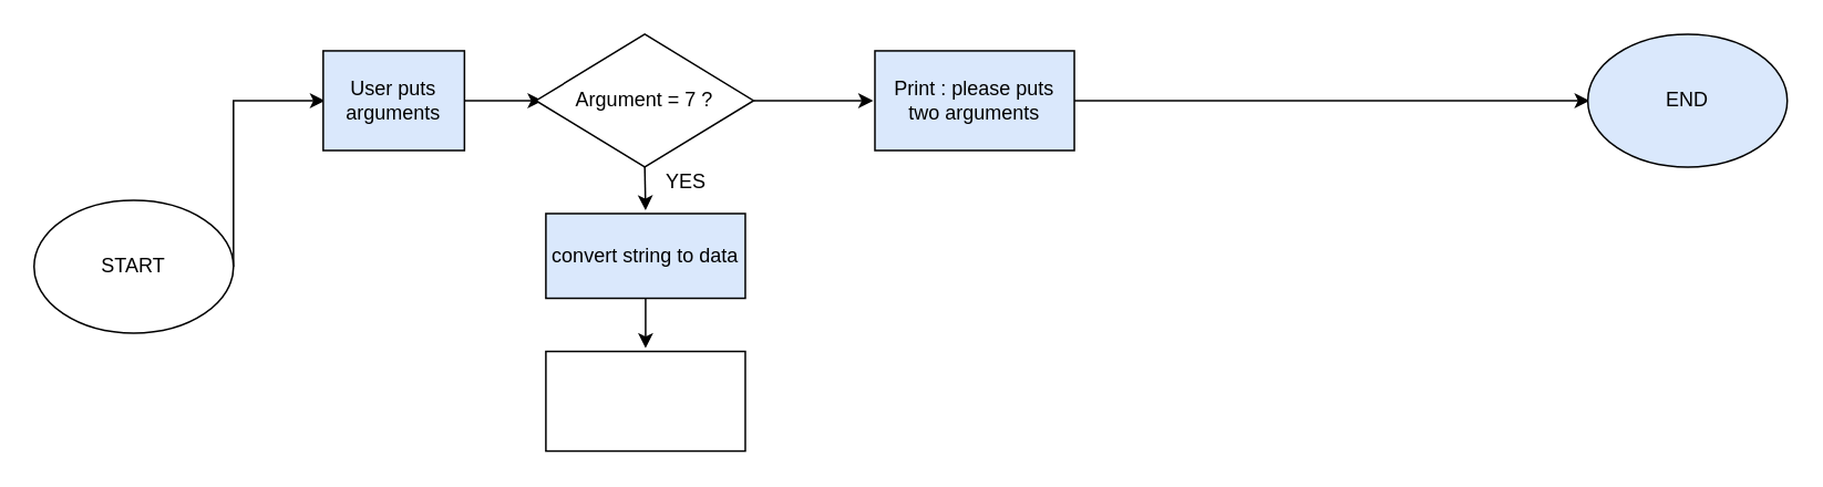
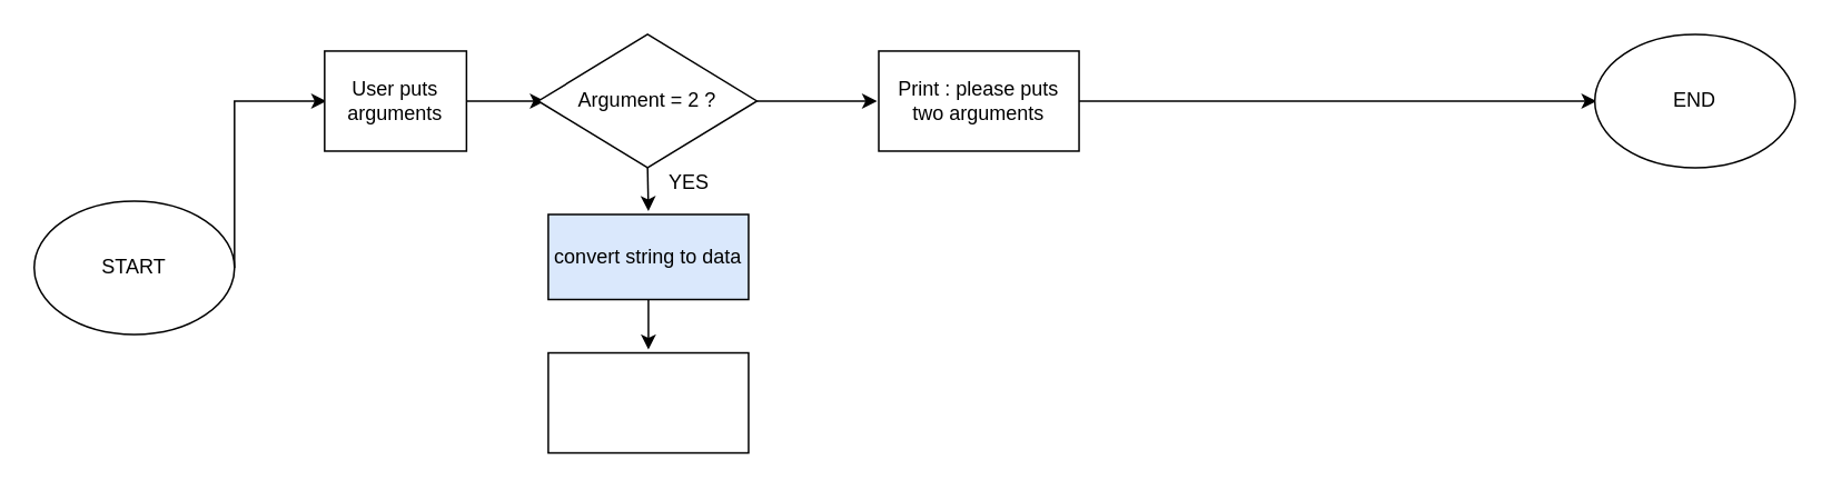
- <mxCell id="5" value="User puts arguments" style="rounded=0;whiteSpace=wrap;html=1;fillColor=#dae8fc;" vertex="1" parent="1"><mxGeometry x="194" y="30" width="85" height="60" as="geometry" /></mxCell>
+ <mxCell id="5" value="User puts arguments" style="rounded=0;whiteSpace=wrap;html=1;" vertex="1" parent="1"><mxGeometry x="194" y="30" width="85" height="60" as="geometry" /></mxCell>
- <mxCell id="8" value="Argument = 7 ?" style="rhombus;whiteSpace=wrap;html=1;" vertex="1" parent="1"><mxGeometry x="322" y="20" width="131" height="80" as="geometry" /></mxCell>
+ <mxCell id="8" value="Argument = 2 ?" style="rhombus;whiteSpace=wrap;html=1;" vertex="1" parent="1"><mxGeometry x="322" y="20" width="131" height="80" as="geometry" /></mxCell>
- <mxCell id="10" value="Print : please puts two arguments" style="rounded=0;whiteSpace=wrap;html=1;fillColor=#dae8fc;" vertex="1" parent="1"><mxGeometry x="526" y="30" width="120" height="60" as="geometry" /></mxCell>
+ <mxCell id="10" value="Print : please puts two arguments" style="rounded=0;whiteSpace=wrap;html=1;" vertex="1" parent="1"><mxGeometry x="526" y="30" width="120" height="60" as="geometry" /></mxCell>
- <mxCell id="11" value="END" style="ellipse;whiteSpace=wrap;html=1;fillColor=#dae8fc;" vertex="1" parent="1"><mxGeometry x="955" y="20" width="120" height="80" as="geometry" /></mxCell>
+ <mxCell id="11" value="END" style="ellipse;whiteSpace=wrap;html=1;" vertex="1" parent="1"><mxGeometry x="955" y="20" width="120" height="80" as="geometry" /></mxCell>
